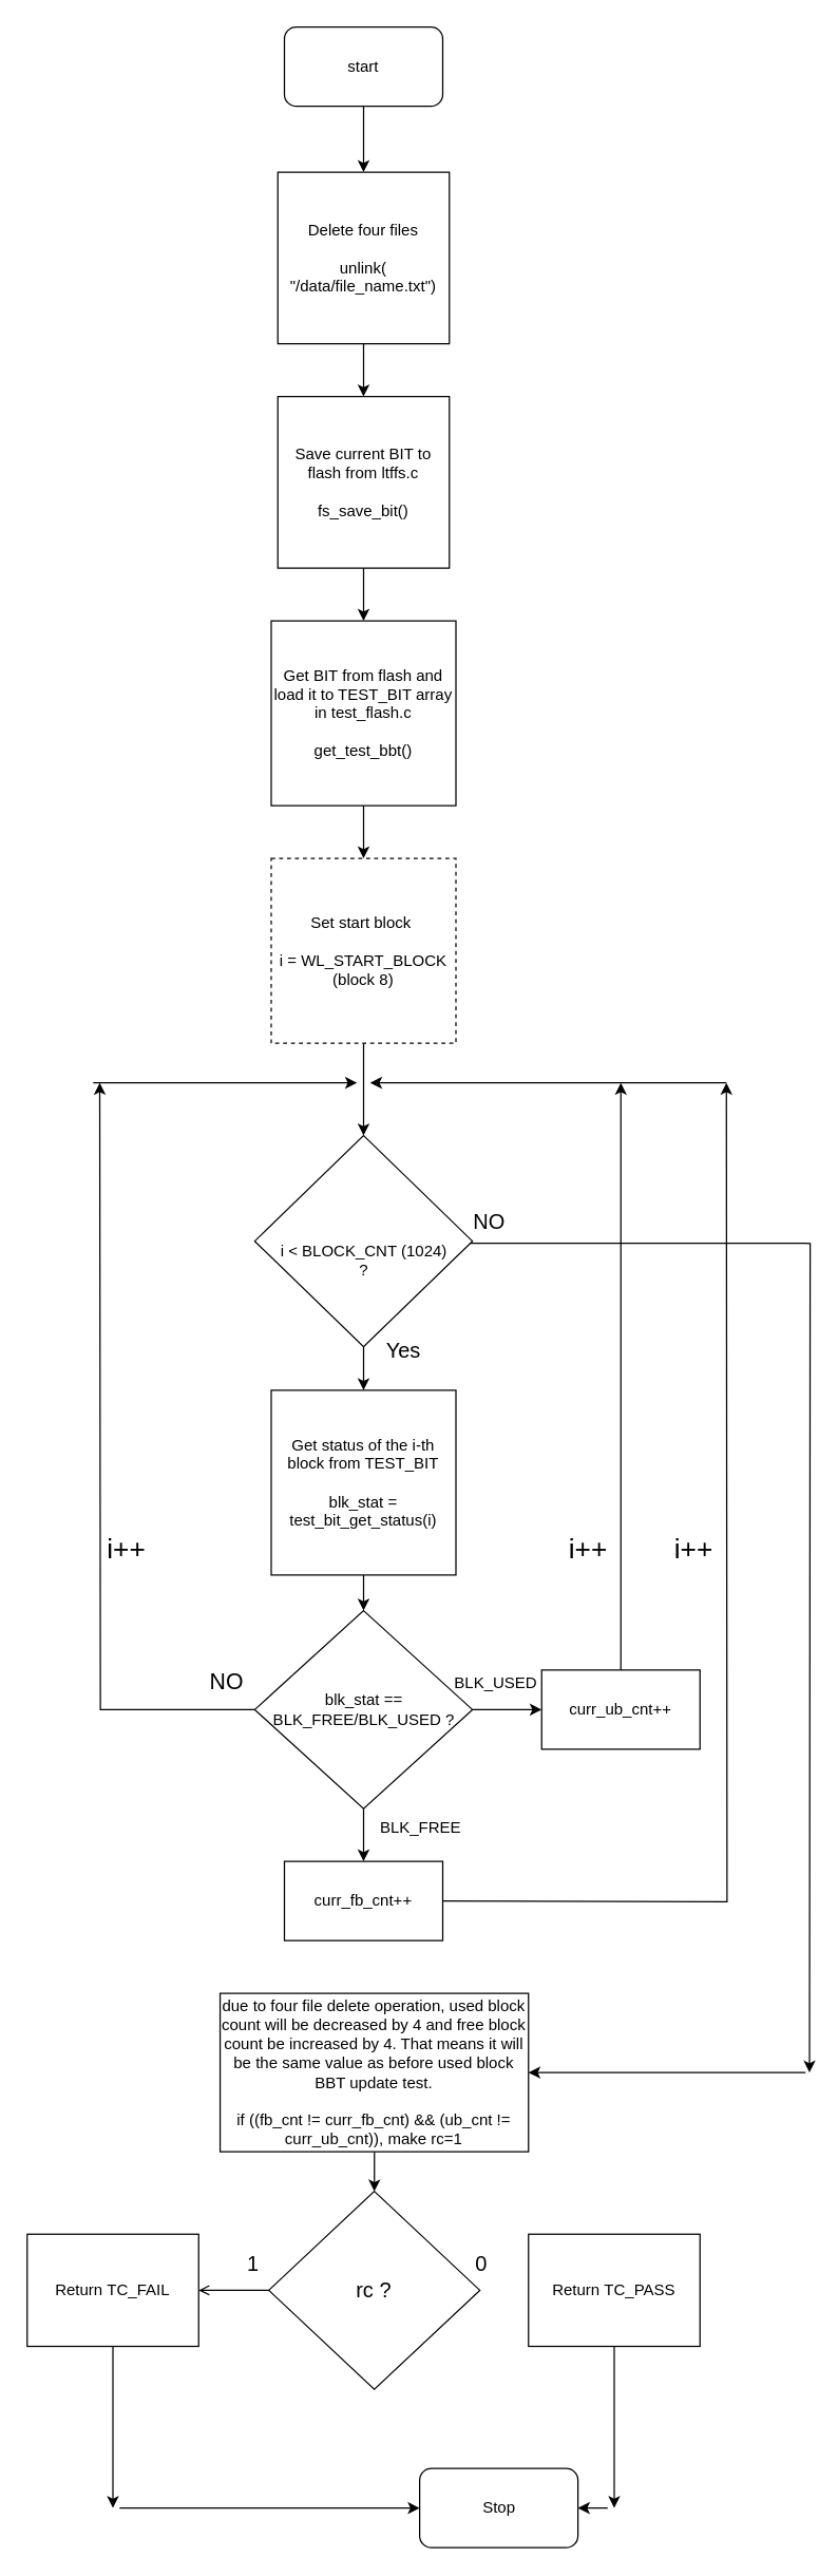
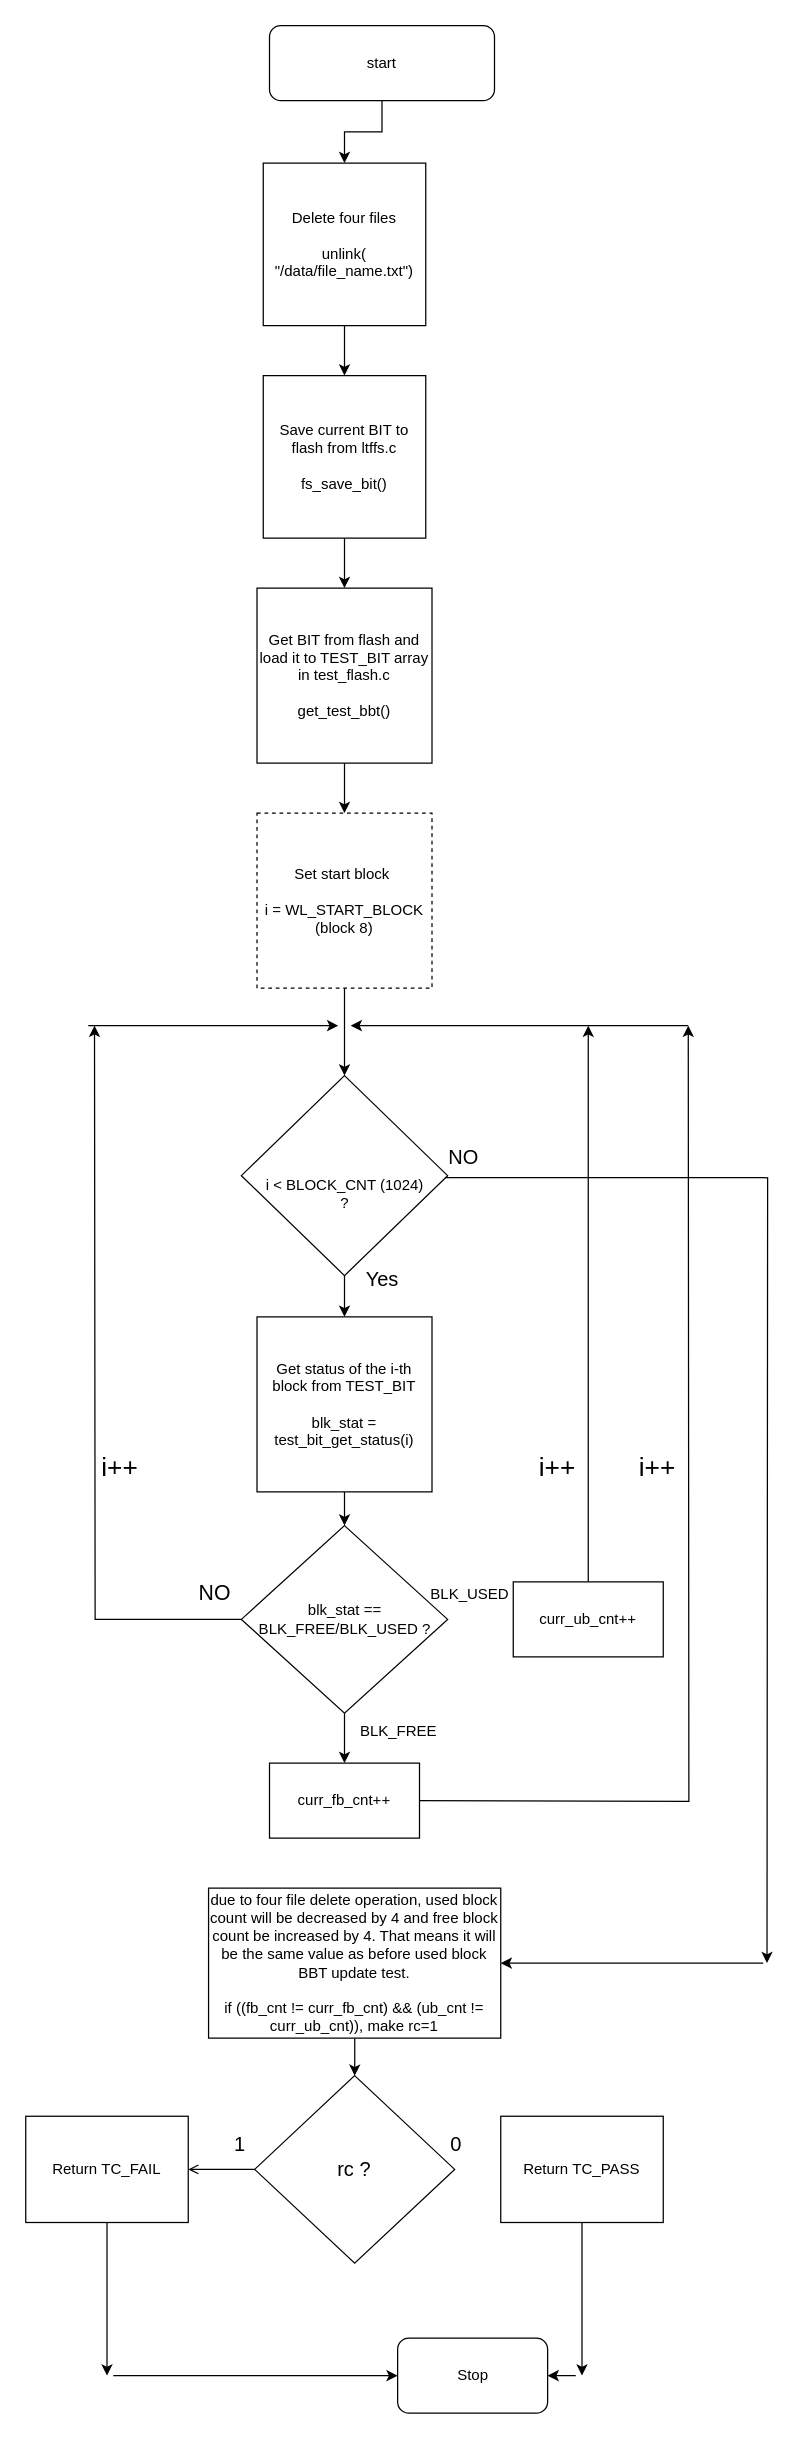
- <mxCell id="3" value="start" style="rounded=1;whiteSpace=wrap;html=1;" parent="1" vertex="1"><mxGeometry x="215" y="20" width="120" height="60" as="geometry" /></mxCell>
+ <mxCell id="3" value="start" style="rounded=1;whiteSpace=wrap;html=1;" parent="1" vertex="1"><mxGeometry x="215" y="20" width="180" height="60" as="geometry" /></mxCell>
- <mxCell id="11" value="" style="edgeStyle=orthogonalEdgeStyle;rounded=0;orthogonalLoop=1;jettySize=auto;html=1;" parent="1" source="13" target="42" edge="1"><mxGeometry relative="1" as="geometry" /></mxCell>
